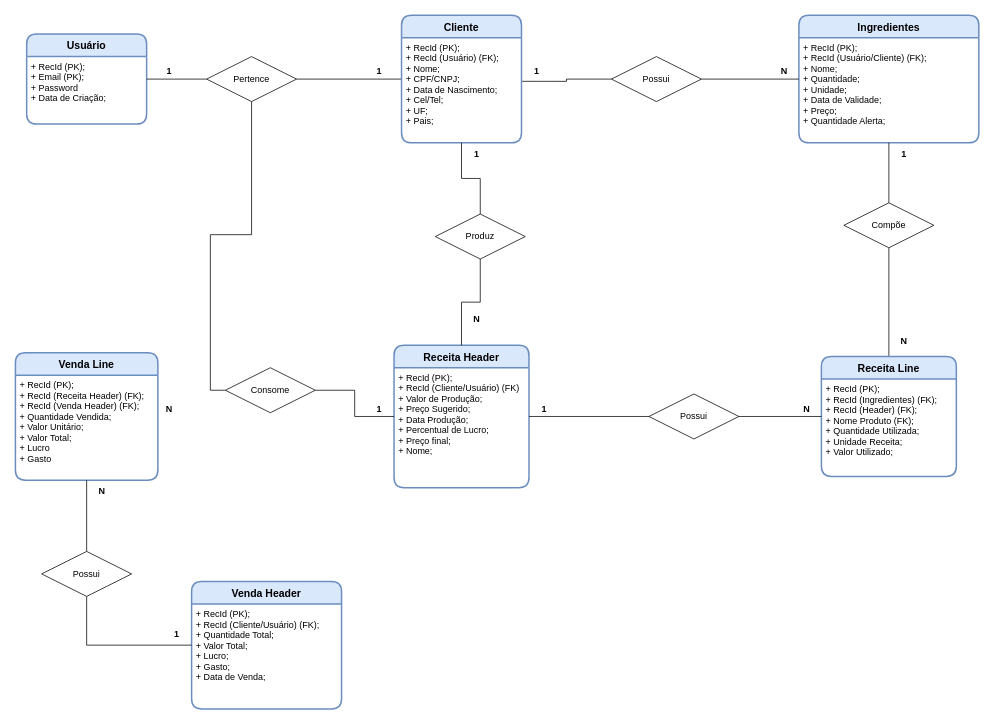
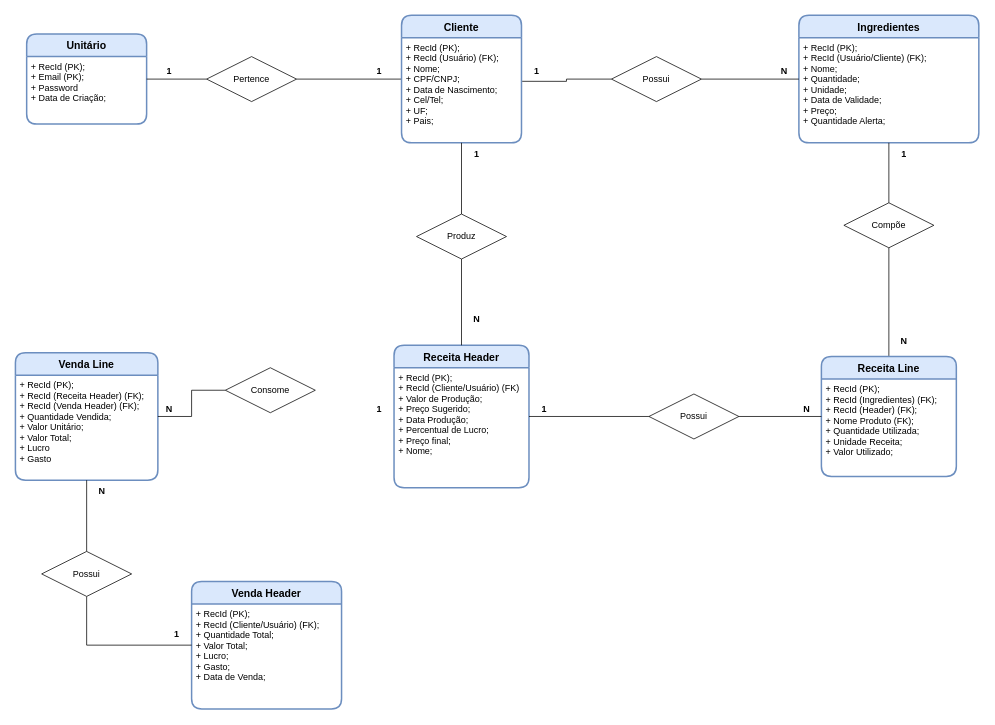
- <mxCell id="2" value="Usuário" style="swimlane;childLayout=stackLayout;horizontal=1;startSize=30;horizontalStack=0;rounded=1;fontSize=14;fontStyle=1;strokeWidth=2;resizeParent=0;resizeLast=1;shadow=0;dashed=0;align=center;fillColor=#dae8fc;strokeColor=#6c8ebf;" parent="1" vertex="1"><mxGeometry x="35" y="45" width="160" height="120" as="geometry" /></mxCell>
+ <mxCell id="2" value="Unitário" style="swimlane;childLayout=stackLayout;horizontal=1;startSize=30;horizontalStack=0;rounded=1;fontSize=14;fontStyle=1;strokeWidth=2;resizeParent=0;resizeLast=1;shadow=0;dashed=0;align=center;fillColor=#dae8fc;strokeColor=#6c8ebf;" parent="1" vertex="1"><mxGeometry x="35" y="45" width="160" height="120" as="geometry" /></mxCell>
- <mxCell id="45" style="edgeStyle=orthogonalEdgeStyle;rounded=0;orthogonalLoop=1;jettySize=auto;html=1;exitX=0;exitY=0.5;exitDx=0;exitDy=0;startArrow=none;startFill=0;endArrow=none;endFill=0;" edge="1" parent="1" source="46" target="16"><mxGeometry relative="1" as="geometry" /></mxCell>
+ <mxCell id="45" style="edgeStyle=orthogonalEdgeStyle;rounded=0;orthogonalLoop=1;jettySize=auto;html=1;exitX=0;exitY=0.5;exitDx=0;exitDy=0;entryX=1;entryY=0.5;entryDx=0;entryDy=0;startArrow=none;startFill=0;endArrow=none;endFill=0;" edge="1" parent="1" source="46" target="10"><mxGeometry relative="1" as="geometry" /></mxCell>
- <mxCell id="40" value="Produz" style="shape=rhombus;perimeter=rhombusPerimeter;whiteSpace=wrap;html=1;align=center;" vertex="1" parent="1"><mxGeometry x="580" y="285" width="120" height="60" as="geometry" /></mxCell>
+ <mxCell id="40" value="Produz" style="shape=rhombus;perimeter=rhombusPerimeter;whiteSpace=wrap;html=1;align=center;" vertex="1" parent="1"><mxGeometry x="555" y="285" width="120" height="60" as="geometry" /></mxCell>
- <mxCell id="44" style="edgeStyle=orthogonalEdgeStyle;rounded=0;orthogonalLoop=1;jettySize=auto;html=1;exitX=1;exitY=0.5;exitDx=0;exitDy=0;entryX=0;entryY=0.5;entryDx=0;entryDy=0;startArrow=none;startFill=0;endArrow=none;endFill=0;" edge="1" parent="1" source="46" target="6"><mxGeometry relative="1" as="geometry" /></mxCell>
